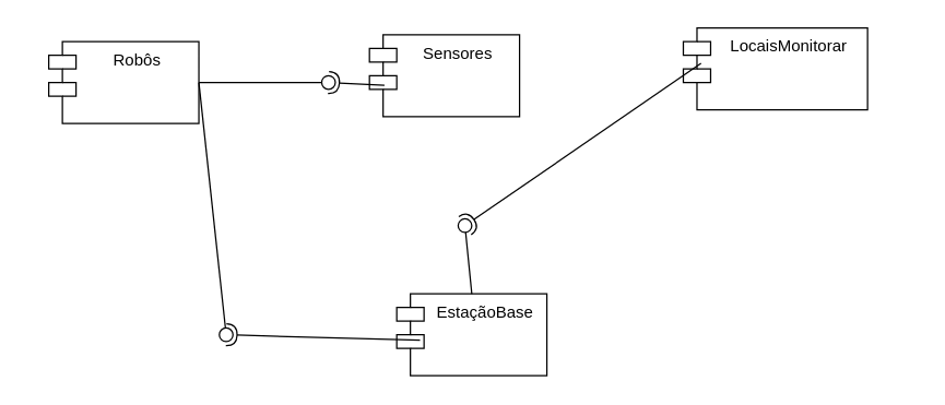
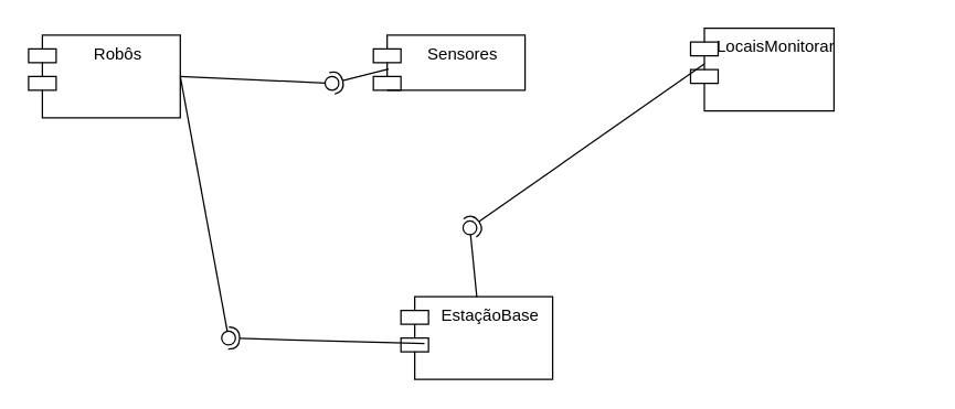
- <mxCell id="4" value="LocaisMonitorar" style="shape=module;align=left;spacingLeft=20;align=center;verticalAlign=top;whiteSpace=wrap;html=1;" vertex="1" parent="1"><mxGeometry x="500" y="20" width="135" height="60" as="geometry" /></mxCell>
+ <mxCell id="4" value="LocaisMonitorar" style="shape=module;align=left;spacingLeft=20;align=center;verticalAlign=top;whiteSpace=wrap;html=1;" vertex="1" parent="1"><mxGeometry x="500" y="20" width="104" height="60" as="geometry" /></mxCell>
- <mxCell id="3" value="Sensores" style="shape=module;align=left;spacingLeft=20;align=center;verticalAlign=top;whiteSpace=wrap;html=1;" vertex="1" parent="1"><mxGeometry x="270" y="25" width="110" height="60" as="geometry" /></mxCell>
+ <mxCell id="3" value="Sensores" style="shape=module;align=left;spacingLeft=20;align=center;verticalAlign=top;whiteSpace=wrap;html=1;" vertex="1" parent="1"><mxGeometry x="270" y="25" width="110" height="40" as="geometry" /></mxCell>
- <mxCell id="2" value="Robôs" style="shape=module;align=left;spacingLeft=20;align=center;verticalAlign=top;whiteSpace=wrap;html=1;" vertex="1" parent="1"><mxGeometry x="35" y="30" width="110" height="60" as="geometry" /></mxCell>
+ <mxCell id="2" value="Robôs" style="shape=module;align=left;spacingLeft=20;align=center;verticalAlign=top;whiteSpace=wrap;html=1;" vertex="1" parent="1"><mxGeometry x="20" y="25" width="110" height="60" as="geometry" /></mxCell>
